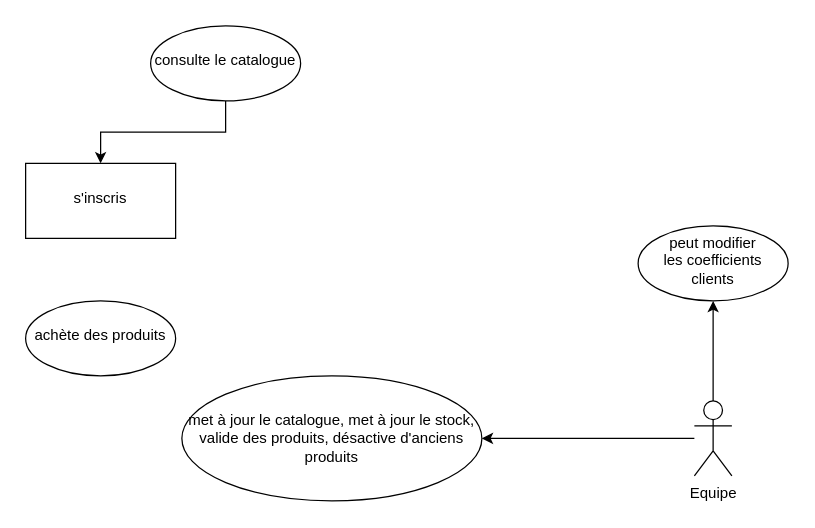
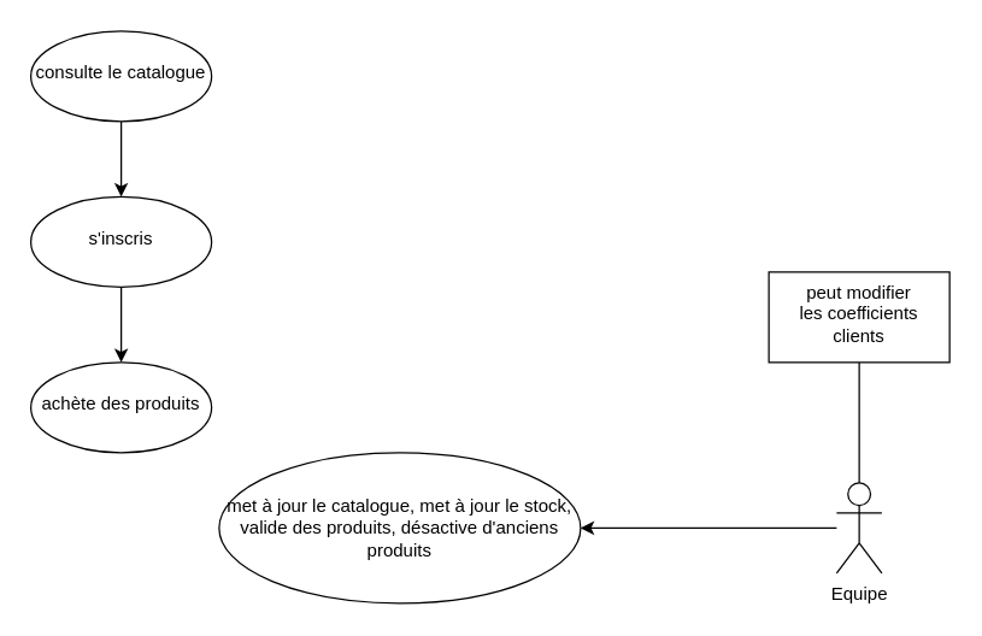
- <mxCell id="8" value="&lt;div&gt;&lt;br&gt;&lt;/div&gt;&lt;div&gt;consulte le catalogue&lt;br&gt;&lt;/div&gt;" style="ellipse;whiteSpace=wrap;html=1;verticalAlign=top;" vertex="1" parent="1"><mxGeometry x="120" y="20" width="120" height="60" as="geometry" /></mxCell>
+ <mxCell id="8" value="&lt;div&gt;&lt;br&gt;&lt;/div&gt;&lt;div&gt;consulte le catalogue&lt;br&gt;&lt;/div&gt;" style="ellipse;whiteSpace=wrap;html=1;verticalAlign=top;" vertex="1" parent="1"><mxGeometry x="20" y="20" width="120" height="60" as="geometry" /></mxCell>
- <mxCell id="10" value="&lt;div&gt;&lt;br&gt;&lt;/div&gt;&lt;div&gt;s'inscris&lt;br&gt;&lt;/div&gt;" style="whiteSpace=wrap;html=1;verticalAlign=top;rounded=0;" vertex="1" parent="1"><mxGeometry x="20" y="130" width="120" height="60" as="geometry" /></mxCell>
+ <mxCell id="10" value="&lt;div&gt;&lt;br&gt;&lt;/div&gt;&lt;div&gt;s'inscris&lt;br&gt;&lt;/div&gt;" style="ellipse;whiteSpace=wrap;html=1;verticalAlign=top;" vertex="1" parent="1"><mxGeometry x="20" y="130" width="120" height="60" as="geometry" /></mxCell>
- <mxCell id="12" value="&lt;div&gt;peut modifier&lt;/div&gt;&lt;div&gt;les coefficients&lt;/div&gt;&lt;div&gt;clients&lt;br&gt;&lt;/div&gt;" style="ellipse;whiteSpace=wrap;html=1;verticalAlign=top;" vertex="1" parent="1"><mxGeometry x="510" y="180" width="120" height="60" as="geometry" /></mxCell>
+ <mxCell id="12" value="&lt;div&gt;peut modifier&lt;/div&gt;&lt;div&gt;les coefficients&lt;/div&gt;&lt;div&gt;clients&lt;br&gt;&lt;/div&gt;" style="whiteSpace=wrap;html=1;verticalAlign=top;rounded=0;" vertex="1" parent="1"><mxGeometry x="510" y="180" width="120" height="60" as="geometry" /></mxCell>
+ <mxCell id="9" value="" style="edgeStyle=orthogonalEdgeStyle;rounded=0;orthogonalLoop=1;jettySize=auto;html=1;" edge="1" parent="1" source="10" target="11"><mxGeometry relative="1" as="geometry" /></mxCell>
- <mxCell id="3" value="" style="edgeStyle=orthogonalEdgeStyle;rounded=0;orthogonalLoop=1;jettySize=auto;html=1;" edge="1" parent="1" source="4" target="12"><mxGeometry relative="1" as="geometry" /></mxCell>
+ <mxCell id="3" value="" style="edgeStyle=orthogonalEdgeStyle;rounded=0;orthogonalLoop=1;jettySize=auto;html=1;endArrow=none;" edge="1" parent="1" source="4" target="12"><mxGeometry relative="1" as="geometry" /></mxCell>
